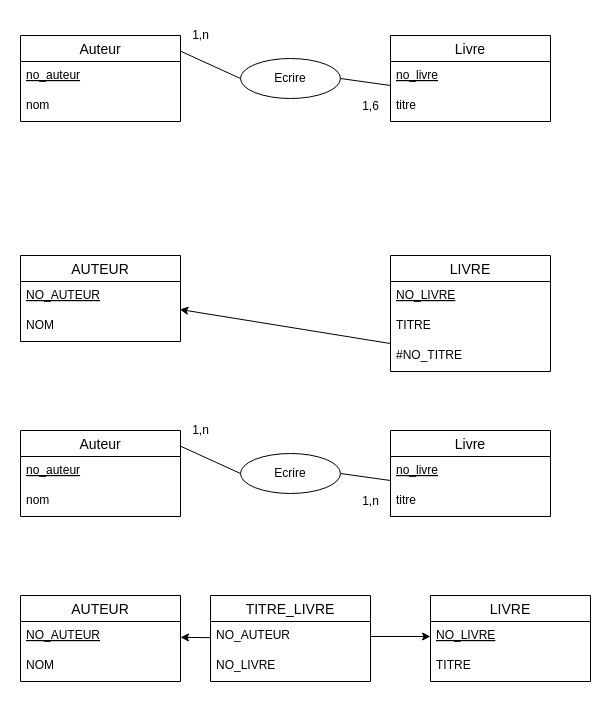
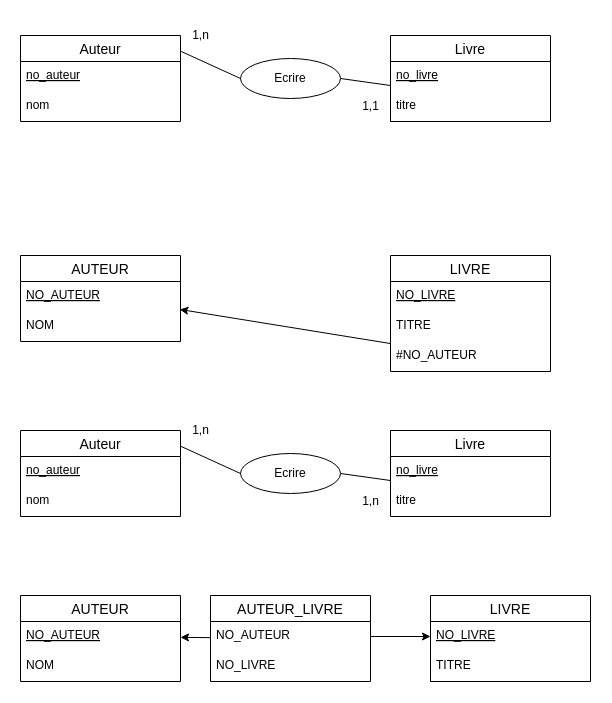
- <mxCell id="11" value="1,6" style="text;html=1;align=center;verticalAlign=middle;resizable=0;points=[];autosize=1;strokeColor=none;fillColor=none;" vertex="1" parent="1"><mxGeometry x="350" y="91" width="40" height="30" as="geometry" /></mxCell>
+ <mxCell id="11" value="1,1" style="text;html=1;align=center;verticalAlign=middle;resizable=0;points=[];autosize=1;strokeColor=none;fillColor=none;" vertex="1" parent="1"><mxGeometry x="350" y="91" width="40" height="30" as="geometry" /></mxCell>
- <mxCell id="19" value="#NO_TITRE" style="text;strokeColor=none;fillColor=none;spacingLeft=4;spacingRight=4;overflow=hidden;rotatable=0;points=[[0,0.5],[1,0.5]];portConstraint=eastwest;fontSize=12;" vertex="1" parent="16"><mxGeometry y="86" width="160" height="30" as="geometry" /></mxCell>
+ <mxCell id="19" value="#NO_AUTEUR" style="text;strokeColor=none;fillColor=none;spacingLeft=4;spacingRight=4;overflow=hidden;rotatable=0;points=[[0,0.5],[1,0.5]];portConstraint=eastwest;fontSize=12;" vertex="1" parent="16"><mxGeometry y="86" width="160" height="30" as="geometry" /></mxCell>
- <mxCell id="39" value="TITRE_LIVRE" style="swimlane;fontStyle=0;childLayout=stackLayout;horizontal=1;startSize=26;horizontalStack=0;resizeParent=1;resizeParentMax=0;resizeLast=0;collapsible=1;marginBottom=0;align=center;fontSize=14;" vertex="1" parent="1"><mxGeometry x="210" y="595" width="160" height="86" as="geometry" /></mxCell>
+ <mxCell id="39" value="AUTEUR_LIVRE" style="swimlane;fontStyle=0;childLayout=stackLayout;horizontal=1;startSize=26;horizontalStack=0;resizeParent=1;resizeParentMax=0;resizeLast=0;collapsible=1;marginBottom=0;align=center;fontSize=14;" vertex="1" parent="1"><mxGeometry x="210" y="595" width="160" height="86" as="geometry" /></mxCell>
